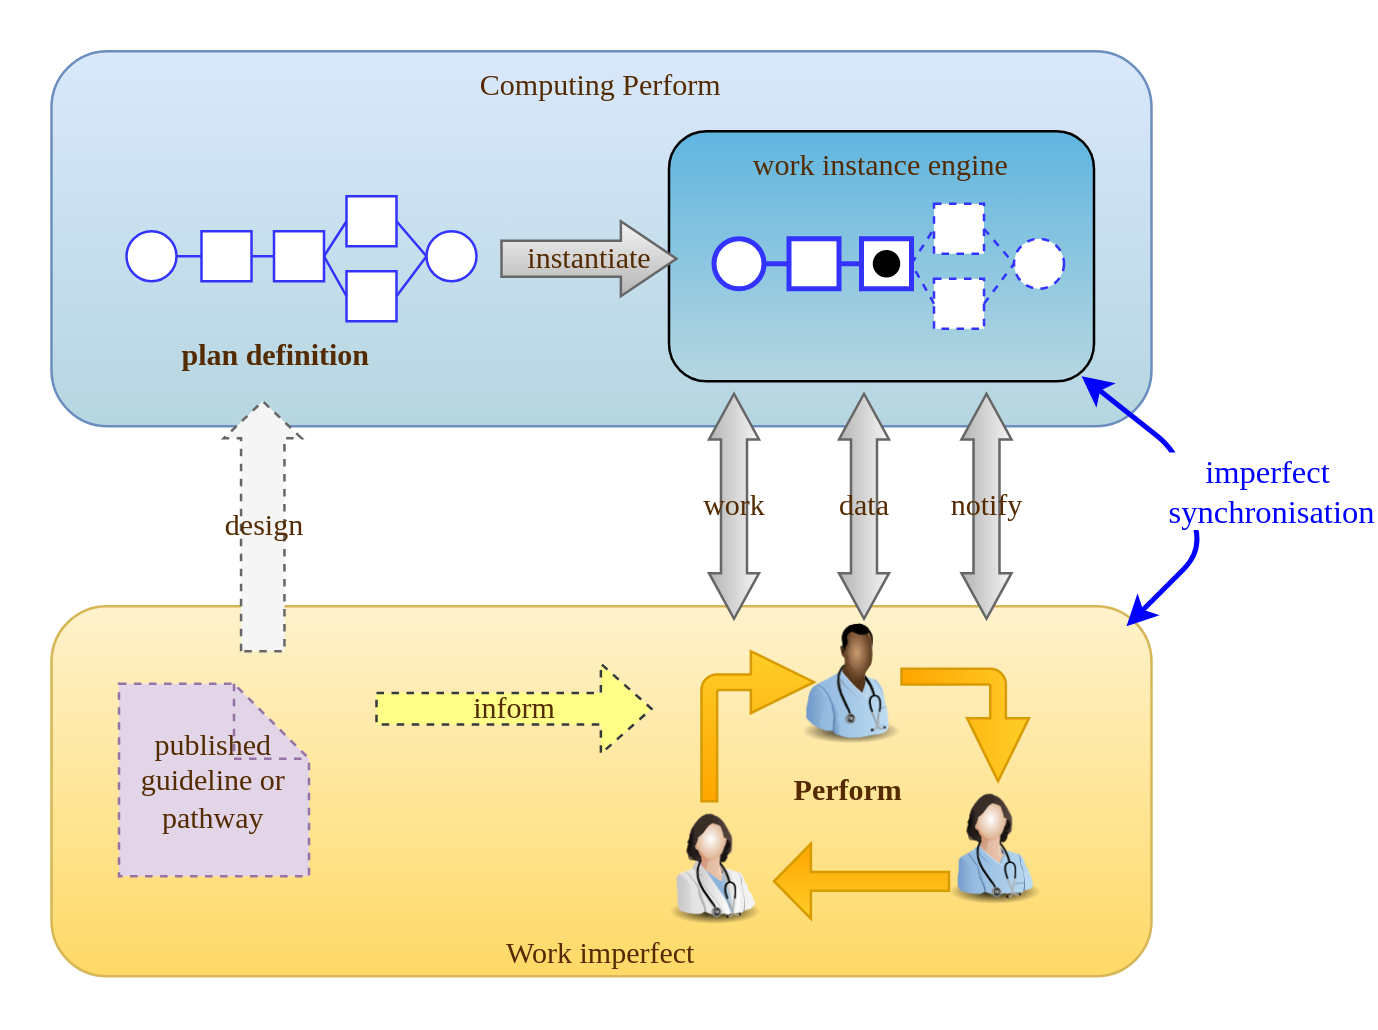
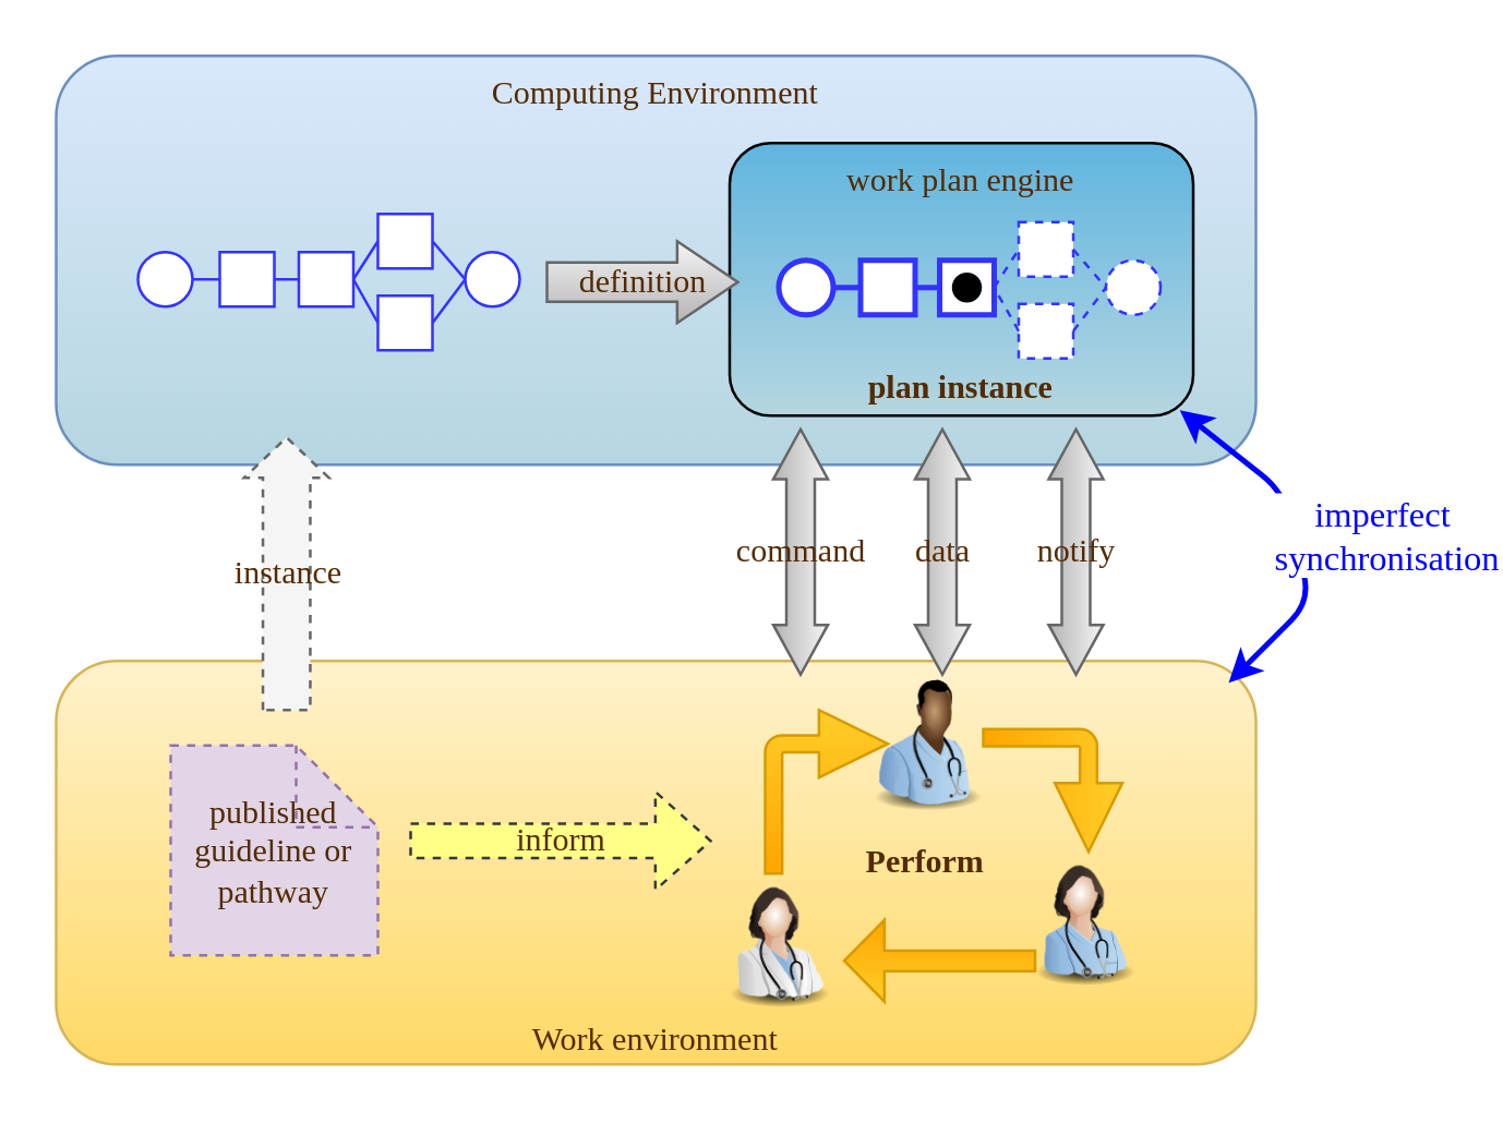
- <mxCell id="2" value="Computing Perform" style="rounded=1;whiteSpace=wrap;html=1;glass=0;labelBackgroundColor=none;strokeColor=#6c8ebf;strokeWidth=1;fillColor=#dae8fc;fontFamily=Verdana;fontSize=12;fontColor=#542B00;align=center;gradientColor=#B5D6E0;verticalAlign=top;" parent="1" vertex="1"><mxGeometry x="20" y="20" width="440" height="150" as="geometry" /></mxCell>
+ <mxCell id="2" value="Computing Environment" style="rounded=1;whiteSpace=wrap;html=1;glass=0;labelBackgroundColor=none;strokeColor=#6c8ebf;strokeWidth=1;fillColor=#dae8fc;fontFamily=Verdana;fontSize=12;fontColor=#542B00;align=center;gradientColor=#B5D6E0;verticalAlign=top;" parent="1" vertex="1"><mxGeometry x="20" y="20" width="440" height="150" as="geometry" /></mxCell>
- <mxCell id="19" value="work instance engine" style="rounded=1;whiteSpace=wrap;html=1;glass=0;labelBackgroundColor=none;strokeColor=#000000;strokeWidth=1;fillColor=#60B5E0;gradientColor=#B5D6E0;fontFamily=Verdana;fontSize=12;fontColor=#542B00;align=center;verticalAlign=top;" parent="18" vertex="1"><mxGeometry width="170" height="100" as="geometry" /></mxCell>
+ <mxCell id="19" value="work plan engine" style="rounded=1;whiteSpace=wrap;html=1;glass=0;labelBackgroundColor=none;strokeColor=#000000;strokeWidth=1;fillColor=#60B5E0;gradientColor=#B5D6E0;fontFamily=Verdana;fontSize=12;fontColor=#542B00;align=center;verticalAlign=top;" parent="18" vertex="1"><mxGeometry width="170" height="100" as="geometry" /></mxCell>
- <mxCell id="35" value="instantiate" style="html=1;shadow=0;dashed=0;align=center;verticalAlign=middle;shape=mxgraph.arrows2.arrow;dy=0.52;dx=22.25;notch=0;glass=0;labelBackgroundColor=none;strokeColor=#666666;strokeWidth=1;fillColor=#f5f5f5;gradientColor=#b3b3b3;fontFamily=Verdana;fontSize=12;fontColor=#542B00;" parent="1" vertex="1"><mxGeometry x="200" y="88" width="70" height="30" as="geometry" /></mxCell>
+ <mxCell id="35" value="definition" style="html=1;shadow=0;dashed=0;align=center;verticalAlign=middle;shape=mxgraph.arrows2.arrow;dy=0.52;dx=22.25;notch=0;glass=0;labelBackgroundColor=none;strokeColor=#666666;strokeWidth=1;fillColor=#f5f5f5;gradientColor=#b3b3b3;fontFamily=Verdana;fontSize=12;fontColor=#542B00;" parent="1" vertex="1"><mxGeometry x="200" y="88" width="70" height="30" as="geometry" /></mxCell>
- <mxCell id="17" value="plan definition" style="text;html=1;strokeColor=none;fillColor=none;align=center;verticalAlign=middle;whiteSpace=wrap;glass=0;labelBackgroundColor=none;fontFamily=Verdana;fontSize=12;fontColor=#542B00;fontStyle=1" parent="1" vertex="1"><mxGeometry x="40" y="132" width="140" height="20" as="geometry" /></mxCell>
+ <mxCell id="34" value="plan instance" style="text;html=1;strokeColor=none;fillColor=none;align=center;verticalAlign=middle;whiteSpace=wrap;glass=0;labelBackgroundColor=none;fontFamily=Verdana;fontSize=12;fontColor=#542B00;fontStyle=1" parent="18" vertex="1"><mxGeometry x="15" y="80" width="140" height="20" as="geometry" /></mxCell>
- <mxCell id="46" value="work" style="html=1;shadow=0;dashed=0;align=center;verticalAlign=middle;shape=mxgraph.arrows2.twoWayArrow;dy=0.48;dx=18.25;glass=0;labelBackgroundColor=none;strokeColor=#666666;strokeWidth=1;fillColor=#f5f5f5;gradientColor=#b3b3b3;fontFamily=Verdana;fontSize=12;fontColor=#542B00;direction=south;" parent="1" vertex="1"><mxGeometry x="283" y="157" width="20" height="90" as="geometry" /></mxCell>
+ <mxCell id="46" value="command" style="html=1;shadow=0;dashed=0;align=center;verticalAlign=middle;shape=mxgraph.arrows2.twoWayArrow;dy=0.48;dx=18.25;glass=0;labelBackgroundColor=none;strokeColor=#666666;strokeWidth=1;fillColor=#f5f5f5;gradientColor=#b3b3b3;fontFamily=Verdana;fontSize=12;fontColor=#542B00;direction=south;" parent="1" vertex="1"><mxGeometry x="283" y="157" width="20" height="90" as="geometry" /></mxCell>
- <mxCell id="40" value="design" style="html=1;shadow=0;dashed=1;align=center;verticalAlign=middle;shape=mxgraph.arrows2.arrow;dy=0.44;dx=14.75;direction=north;notch=0;glass=0;labelBackgroundColor=none;strokeColor=#666666;strokeWidth=1;fillColor=#f5f5f5;fontFamily=Verdana;fontSize=12;fontColor=#542B00;" parent="1" vertex="1"><mxGeometry x="89" y="160" width="31" height="100" as="geometry" /></mxCell>
+ <mxCell id="40" value="instance" style="html=1;shadow=0;dashed=1;align=center;verticalAlign=middle;shape=mxgraph.arrows2.arrow;dy=0.44;dx=14.75;direction=north;notch=0;glass=0;labelBackgroundColor=none;strokeColor=#666666;strokeWidth=1;fillColor=#f5f5f5;fontFamily=Verdana;fontSize=12;fontColor=#542B00;" parent="1" vertex="1"><mxGeometry x="89" y="160" width="31" height="100" as="geometry" /></mxCell>
- <mxCell id="45" value="inform" style="html=1;shadow=0;dashed=1;align=center;verticalAlign=middle;shape=mxgraph.arrows2.arrow;dy=0.65;dx=20.25;notch=0;glass=0;labelBackgroundColor=none;strokeColor=#36393d;strokeWidth=1;fillColor=#ffff88;fontFamily=Verdana;fontSize=12;fontColor=#542B00;" parent="1" vertex="1"><mxGeometry x="150" y="265" width="110" height="36" as="geometry" /></mxCell>
+ <mxCell id="45" value="inform" style="html=1;shadow=0;dashed=1;align=center;verticalAlign=middle;shape=mxgraph.arrows2.arrow;dy=0.65;dx=20.25;notch=0;glass=0;labelBackgroundColor=none;strokeColor=#36393d;strokeWidth=1;fillColor=#ffff88;fontFamily=Verdana;fontSize=12;fontColor=#542B00;" parent="1" vertex="1"><mxGeometry x="150" y="290" width="110" height="36" as="geometry" /></mxCell>
- <mxCell id="39" value="published guideline or pathway" style="shape=note;whiteSpace=wrap;html=1;glass=0;labelBackgroundColor=none;strokeColor=#9673a6;strokeWidth=1;fillColor=#e1d5e7;fontFamily=Verdana;fontSize=12;fontColor=#542B00;align=center;dashed=1;" parent="1" vertex="1"><mxGeometry x="47" y="273" width="76" height="77" as="geometry" /></mxCell>
+ <mxCell id="39" value="published guideline or pathway" style="shape=note;whiteSpace=wrap;html=1;glass=0;labelBackgroundColor=none;strokeColor=#9673a6;strokeWidth=1;fillColor=#e1d5e7;fontFamily=Verdana;fontSize=12;fontColor=#542B00;align=center;dashed=1;" parent="1" vertex="1"><mxGeometry x="62" y="273" width="76" height="77" as="geometry" /></mxCell>
- <mxCell id="3" value="Work imperfect" style="rounded=1;whiteSpace=wrap;html=1;glass=0;labelBackgroundColor=none;strokeColor=#d6b656;strokeWidth=1;fillColor=#fff2cc;fontFamily=Verdana;fontSize=12;fontColor=#542B00;align=center;gradientColor=#ffd966;verticalAlign=bottom;" parent="1" vertex="1"><mxGeometry x="20" y="242" width="440" height="148" as="geometry" /></mxCell>
+ <mxCell id="3" value="Work environment" style="rounded=1;whiteSpace=wrap;html=1;glass=0;labelBackgroundColor=none;strokeColor=#d6b656;strokeWidth=1;fillColor=#fff2cc;fontFamily=Verdana;fontSize=12;fontColor=#542B00;align=center;gradientColor=#ffd966;verticalAlign=bottom;" parent="1" vertex="1"><mxGeometry x="20" y="242" width="440" height="148" as="geometry" /></mxCell>
